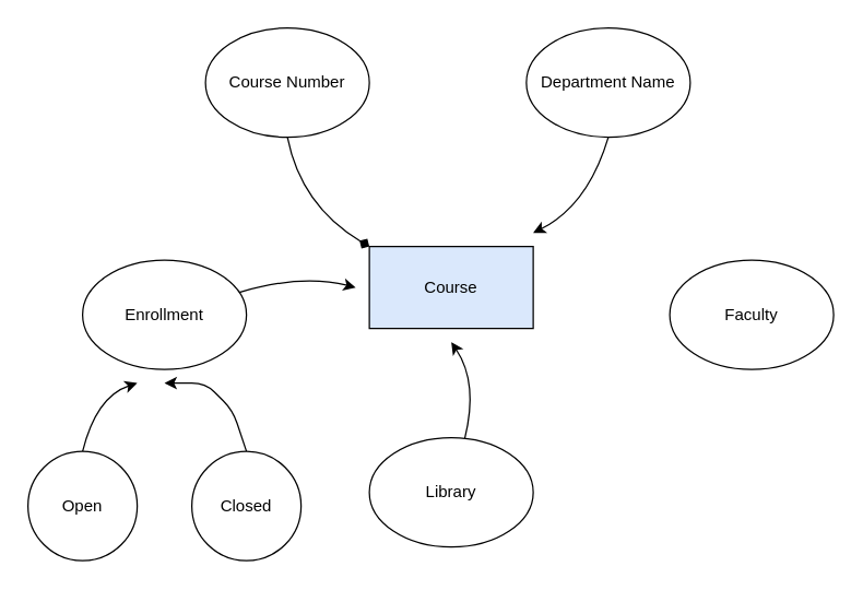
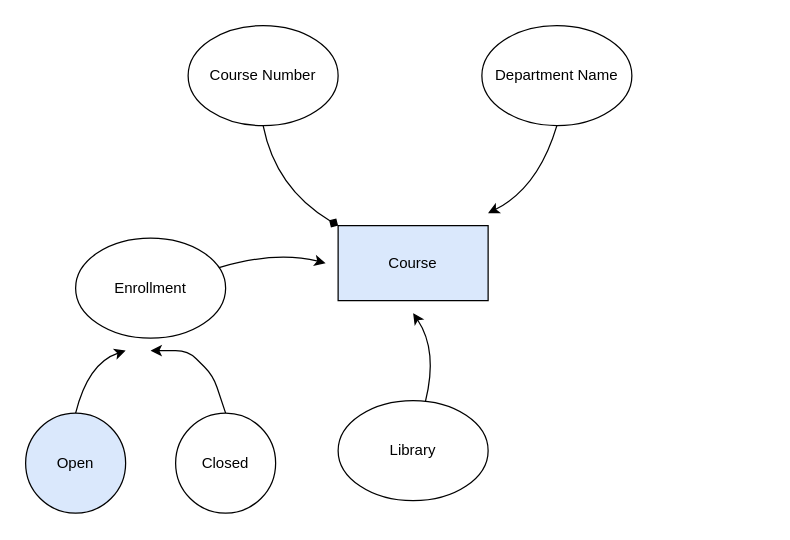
- <mxCell id="9" value="Faculty" style="ellipse;whiteSpace=wrap;html=1;" vertex="1" parent="1"><mxGeometry x="490" y="190" width="120" height="80" as="geometry" /></mxCell>
- <mxCell id="13" value="Open" style="ellipse;whiteSpace=wrap;html=1;aspect=fixed;" vertex="1" parent="1"><mxGeometry y="330" width="80" height="80" as="geometry" x="20" /></mxCell>
+ <mxCell id="13" value="Open" style="ellipse;whiteSpace=wrap;html=1;aspect=fixed;fillColor=#dae8fc;" vertex="1" parent="1"><mxGeometry y="330" width="80" height="80" as="geometry" x="20" /></mxCell>
